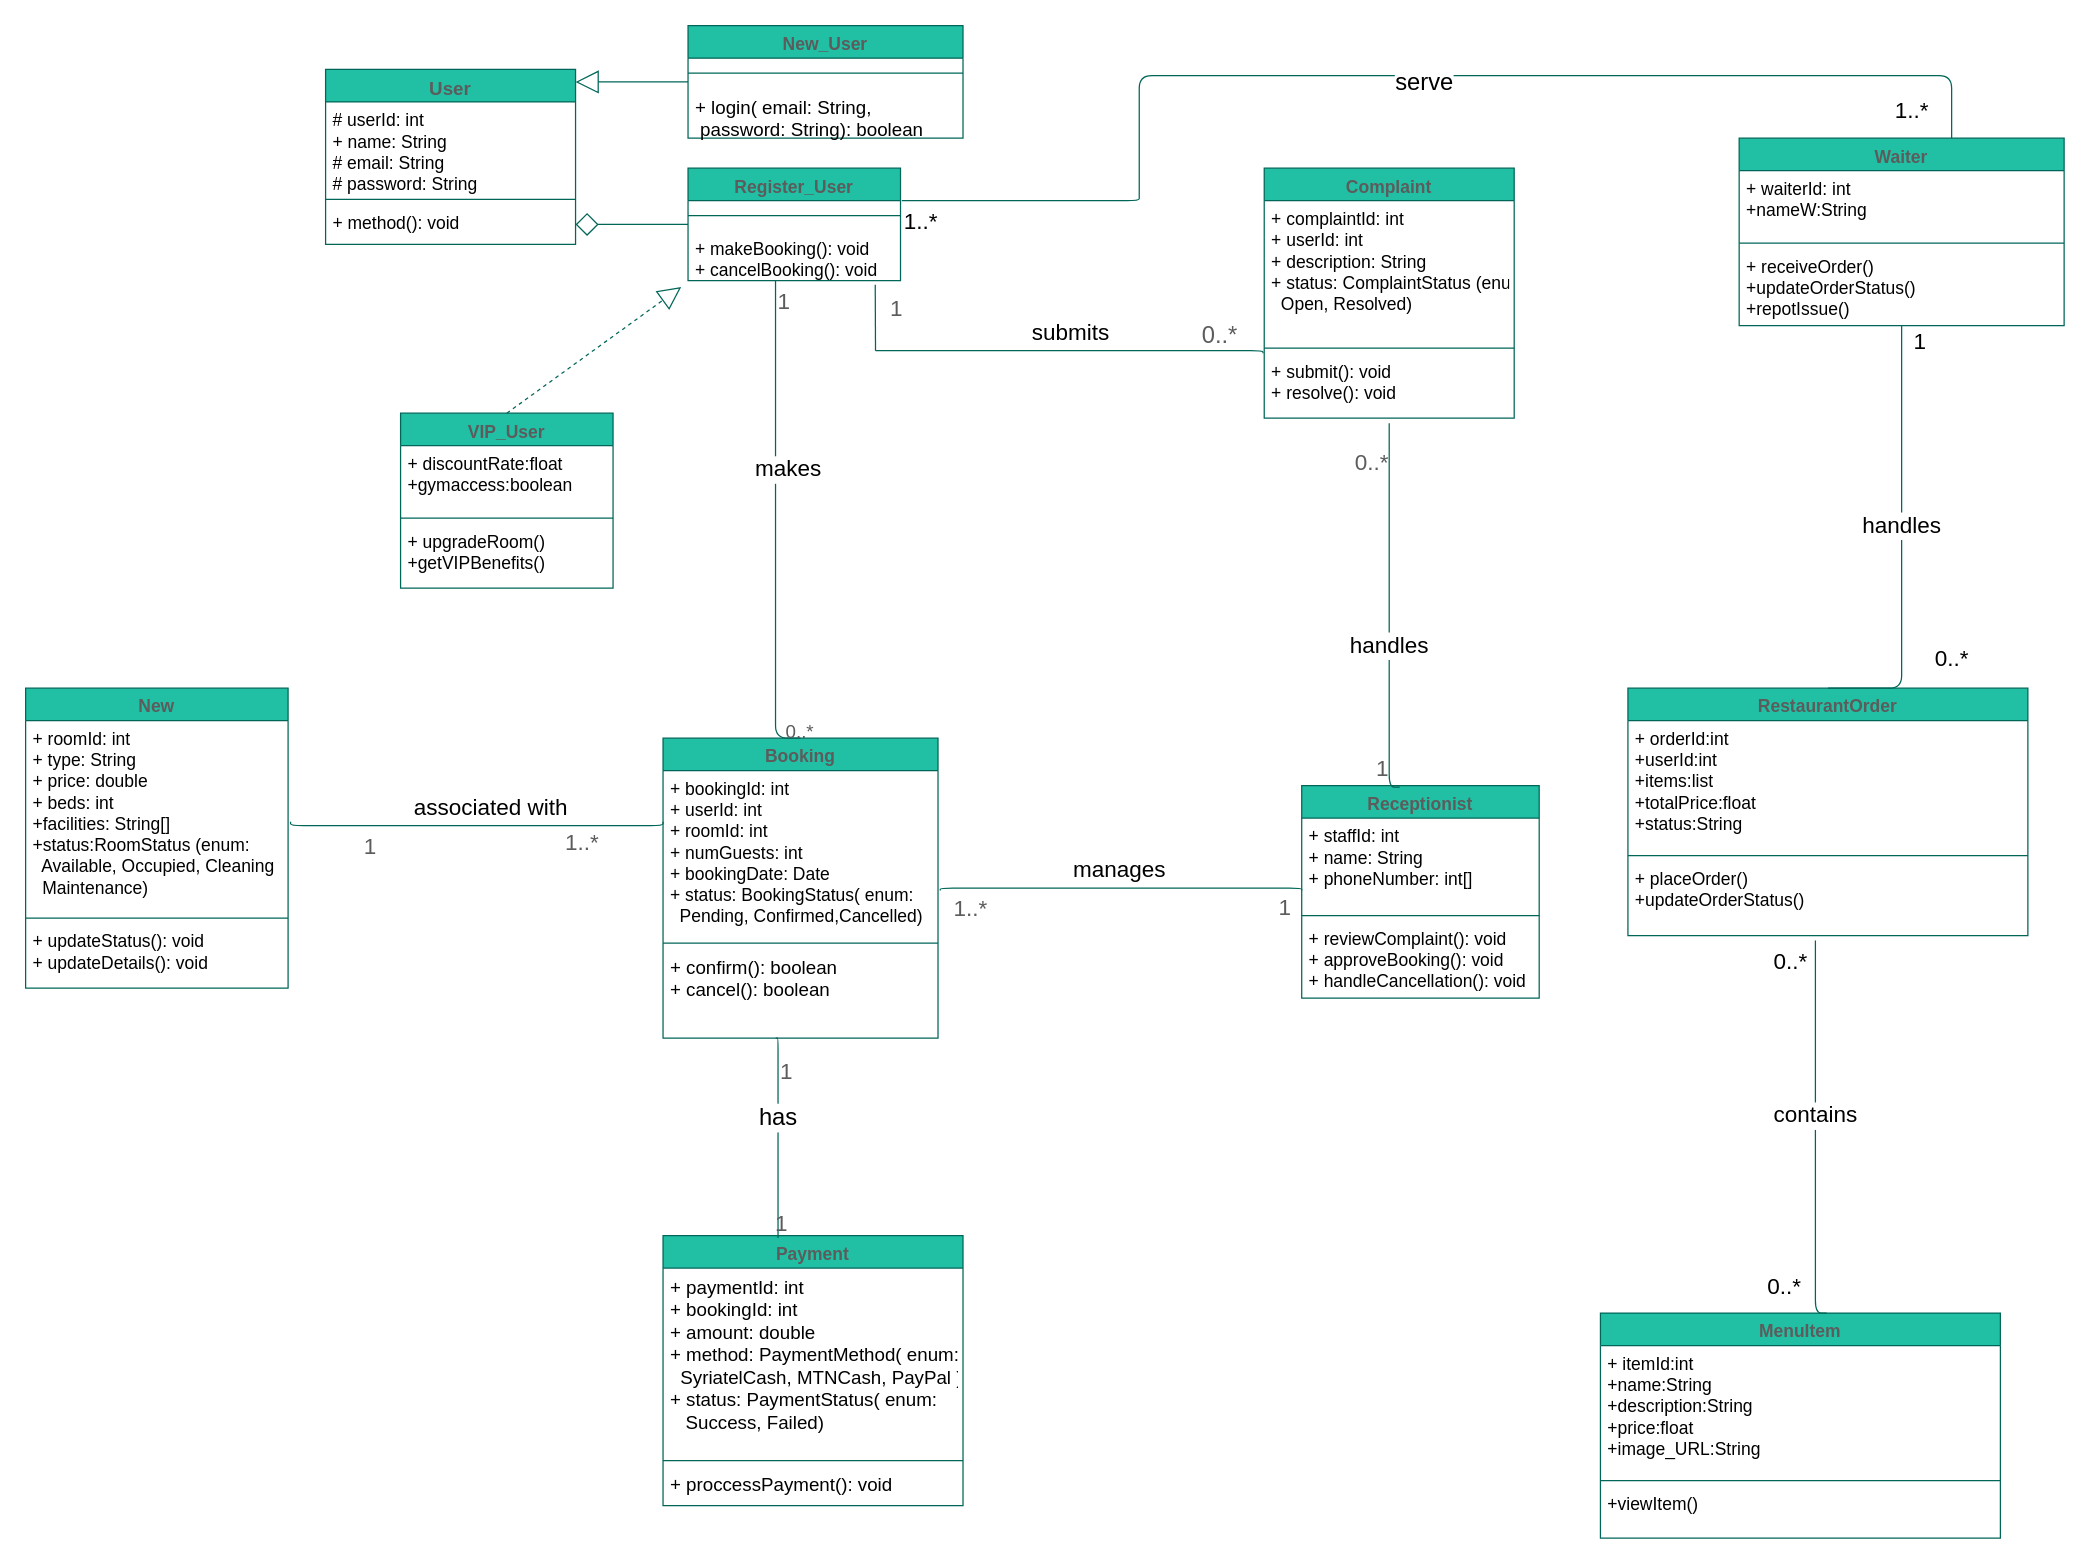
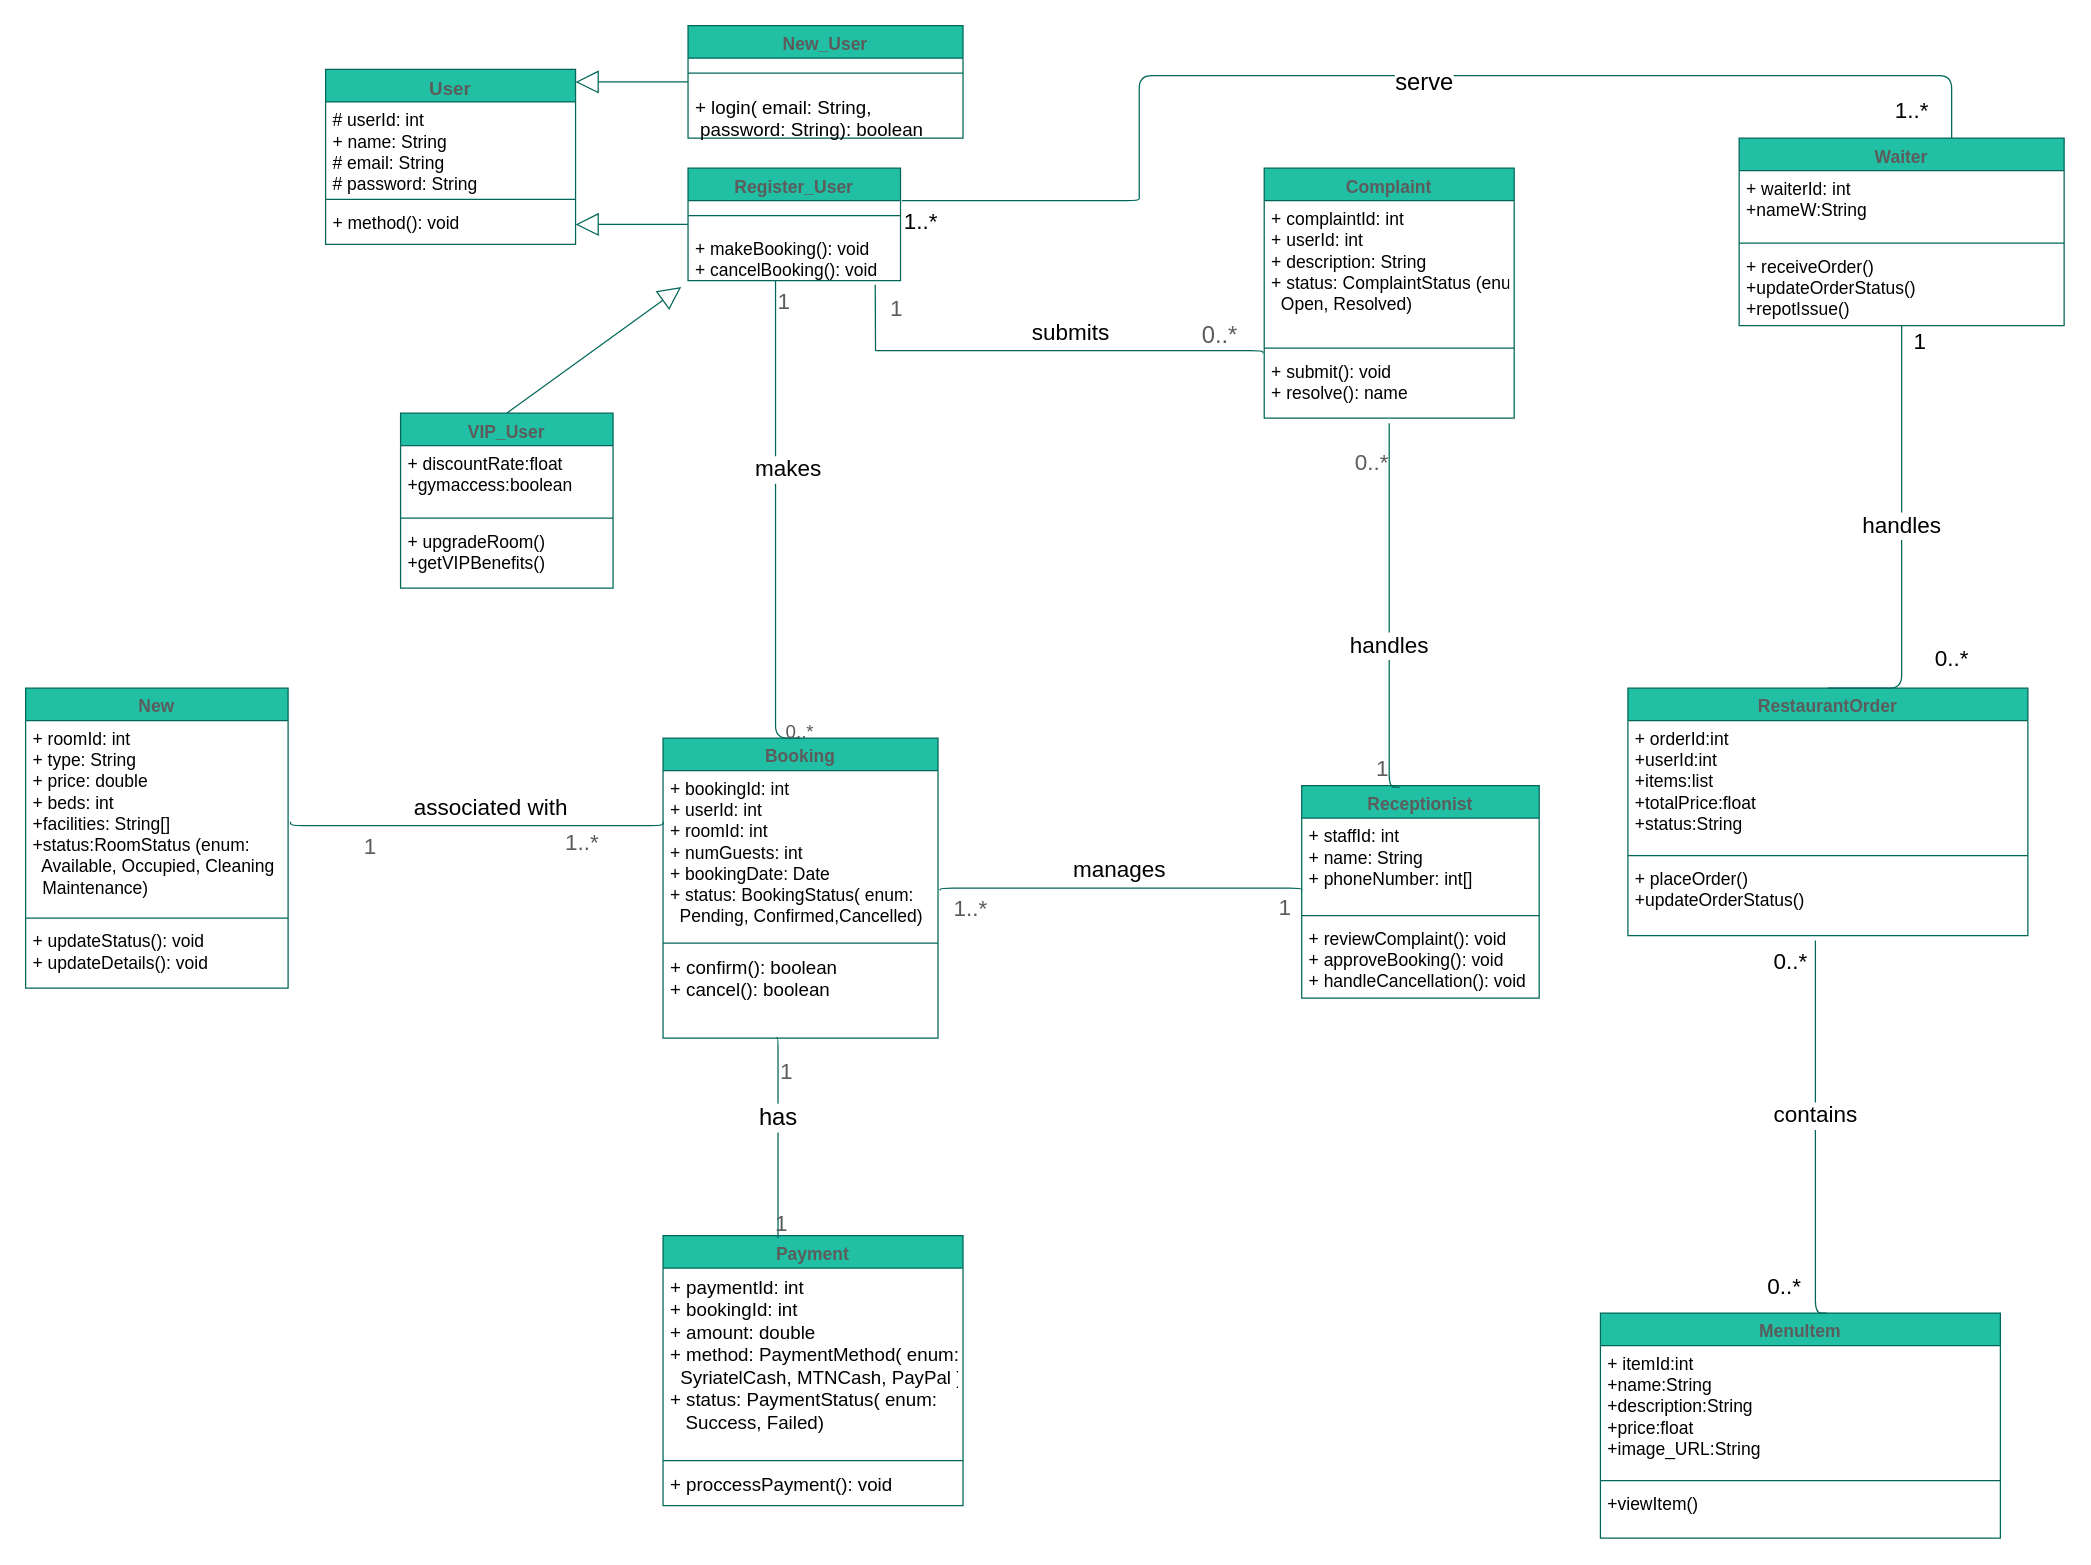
- <mxCell id="32" value="Extends" style="endArrow=diamond;endSize=16;endFill=0;html=1;noLabel=1;fontColor=#5C5C5C;exitX=0;exitY=0.5;exitDx=0;exitDy=0;entryX=1;entryY=0.5;entryDx=0;entryDy=0;strokeColor=#006658;" parent="1" source="21" target="31" edge="1"><mxGeometry x="-0.104" y="-12" width="160" relative="1" as="geometry"><mxPoint x="800" y="270" as="sourcePoint" /><mxPoint x="760" y="174" as="targetPoint" /><mxPoint as="offset" /></mxGeometry></mxCell>
+ <mxCell id="32" value="Extends" style="endArrow=block;endSize=16;endFill=0;html=1;noLabel=1;fontColor=#5C5C5C;exitX=0;exitY=0.5;exitDx=0;exitDy=0;entryX=1;entryY=0.5;entryDx=0;entryDy=0;strokeColor=#006658;" parent="1" source="21" target="31" edge="1"><mxGeometry x="-0.104" y="-12" width="160" relative="1" as="geometry"><mxPoint x="800" y="270" as="sourcePoint" /><mxPoint x="760" y="174" as="targetPoint" /><mxPoint as="offset" /></mxGeometry></mxCell>
- <mxCell id="68" value="Extends" style="endArrow=block;endSize=16;endFill=0;html=1;noLabel=1;fontColor=#5C5C5C;strokeColor=#006658;entryX=-0.032;entryY=1.125;entryDx=0;entryDy=0;entryPerimeter=0;exitX=0.5;exitY=0;exitDx=0;exitDy=0;dashed=1;" parent="1" target="23" edge="1" source="64"><mxGeometry width="160" relative="1" as="geometry"><mxPoint x="360" y="320" as="sourcePoint" /><mxPoint x="740" y="180" as="targetPoint" /></mxGeometry></mxCell>
+ <mxCell id="68" value="Extends" style="endArrow=block;endSize=16;endFill=0;html=1;noLabel=1;fontColor=#5C5C5C;strokeColor=#006658;entryX=-0.032;entryY=1.125;entryDx=0;entryDy=0;entryPerimeter=0;exitX=0.5;exitY=0;exitDx=0;exitDy=0;" parent="1" target="23" edge="1" source="64"><mxGeometry width="160" relative="1" as="geometry"><mxPoint x="360" y="320" as="sourcePoint" /><mxPoint x="740" y="180" as="targetPoint" /></mxGeometry></mxCell>
- <mxCell id="16" value="+ submit(): void&#10;+ resolve(): void" style="text;strokeColor=none;fillColor=none;align=left;verticalAlign=top;spacingLeft=4;spacingRight=4;overflow=hidden;rotatable=0;points=[[0,0.5],[1,0.5]];portConstraint=eastwest;fontSize=14;" parent="13" vertex="1"><mxGeometry y="148" width="200" height="52" as="geometry" /></mxCell>
+ <mxCell id="16" value="+ submit(): void&#10;+ resolve(): name" style="text;strokeColor=none;fillColor=none;align=left;verticalAlign=top;spacingLeft=4;spacingRight=4;overflow=hidden;rotatable=0;points=[[0,0.5],[1,0.5]];portConstraint=eastwest;fontSize=14;" parent="13" vertex="1"><mxGeometry y="148" width="200" height="52" as="geometry" /></mxCell>
